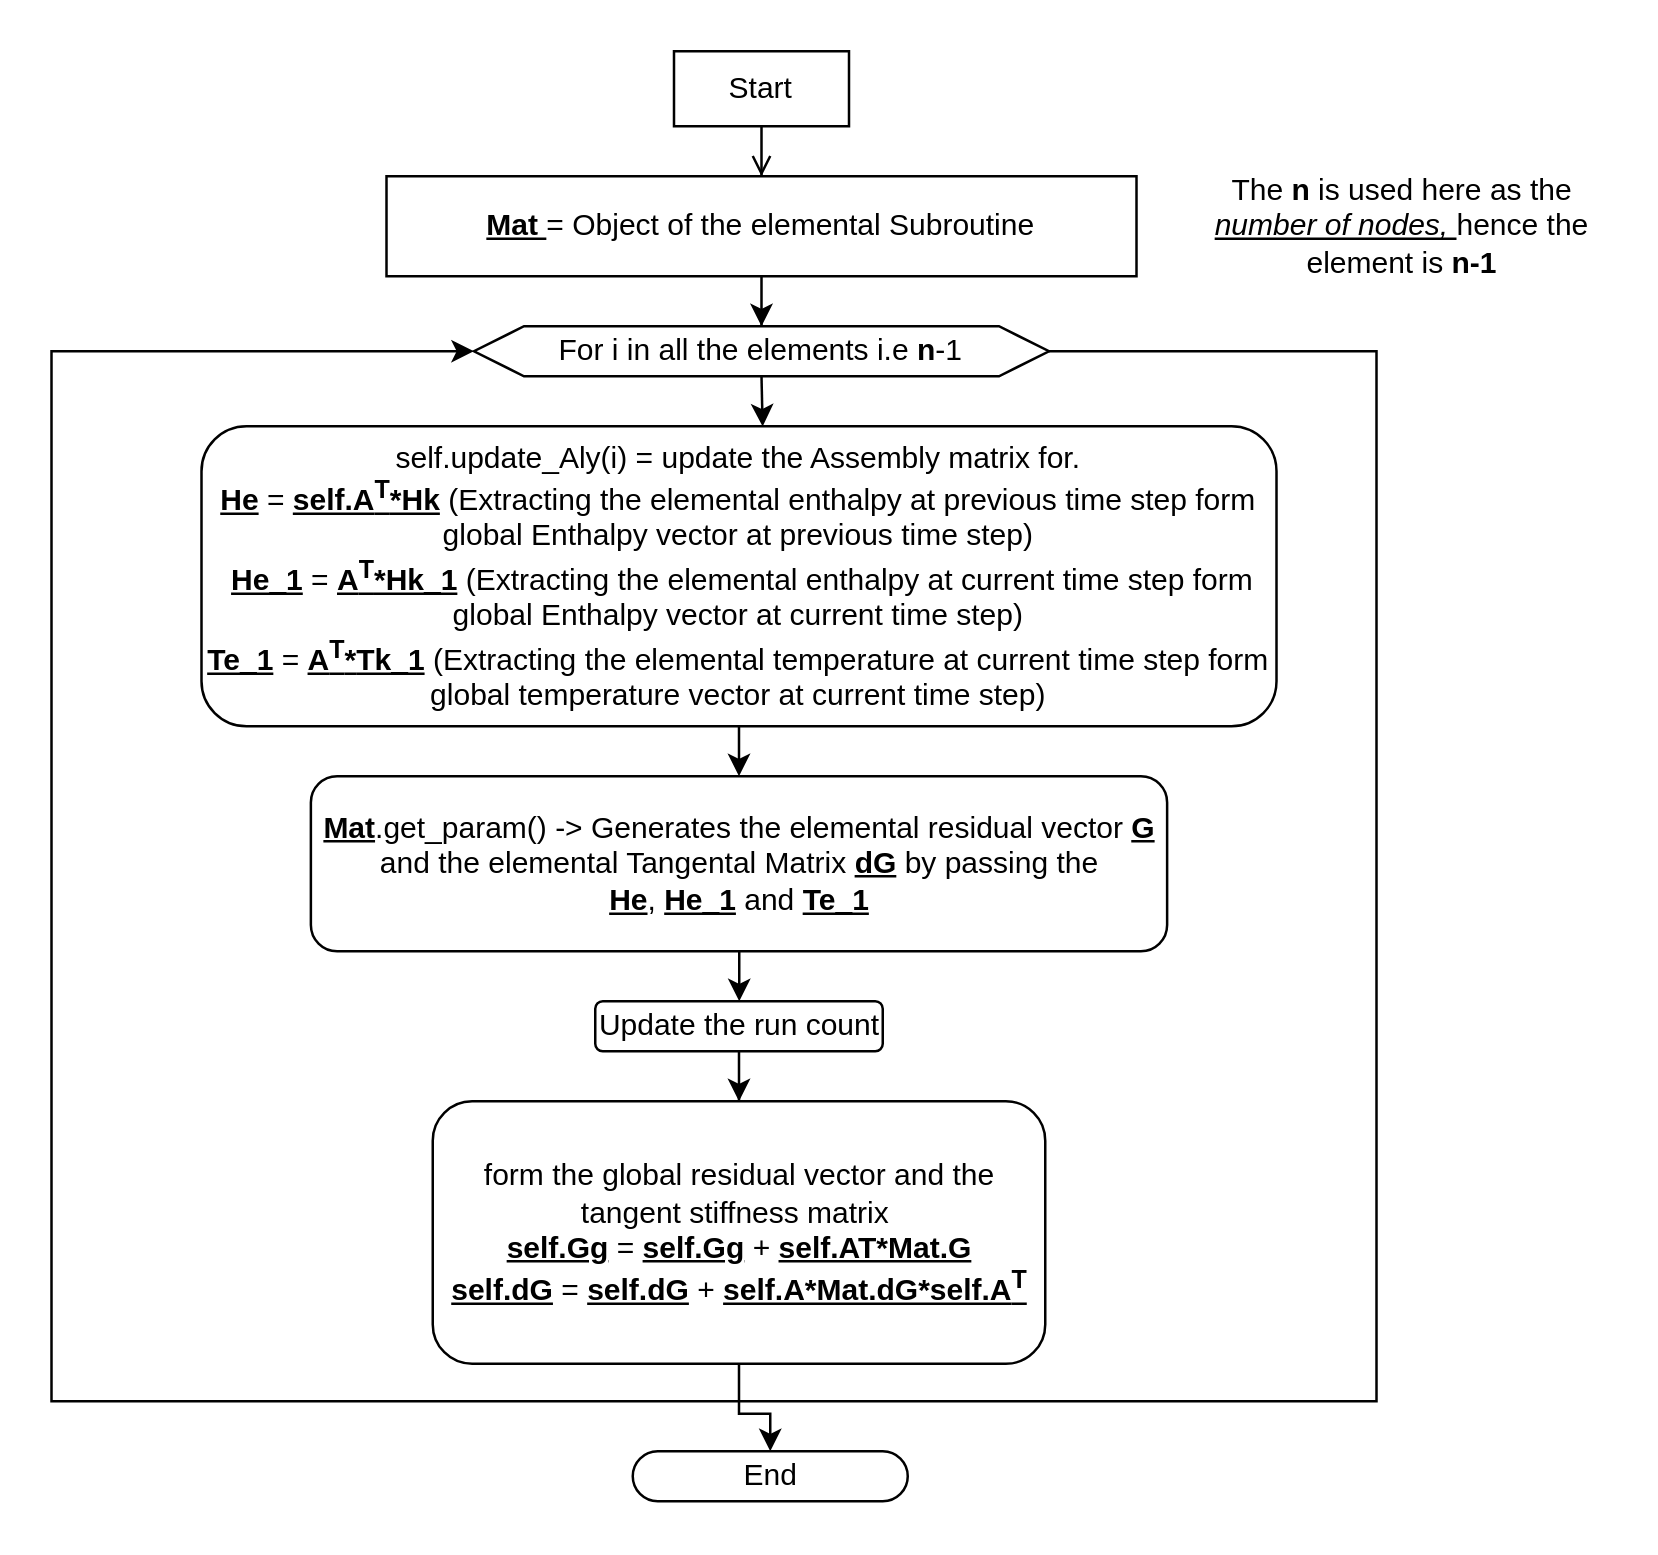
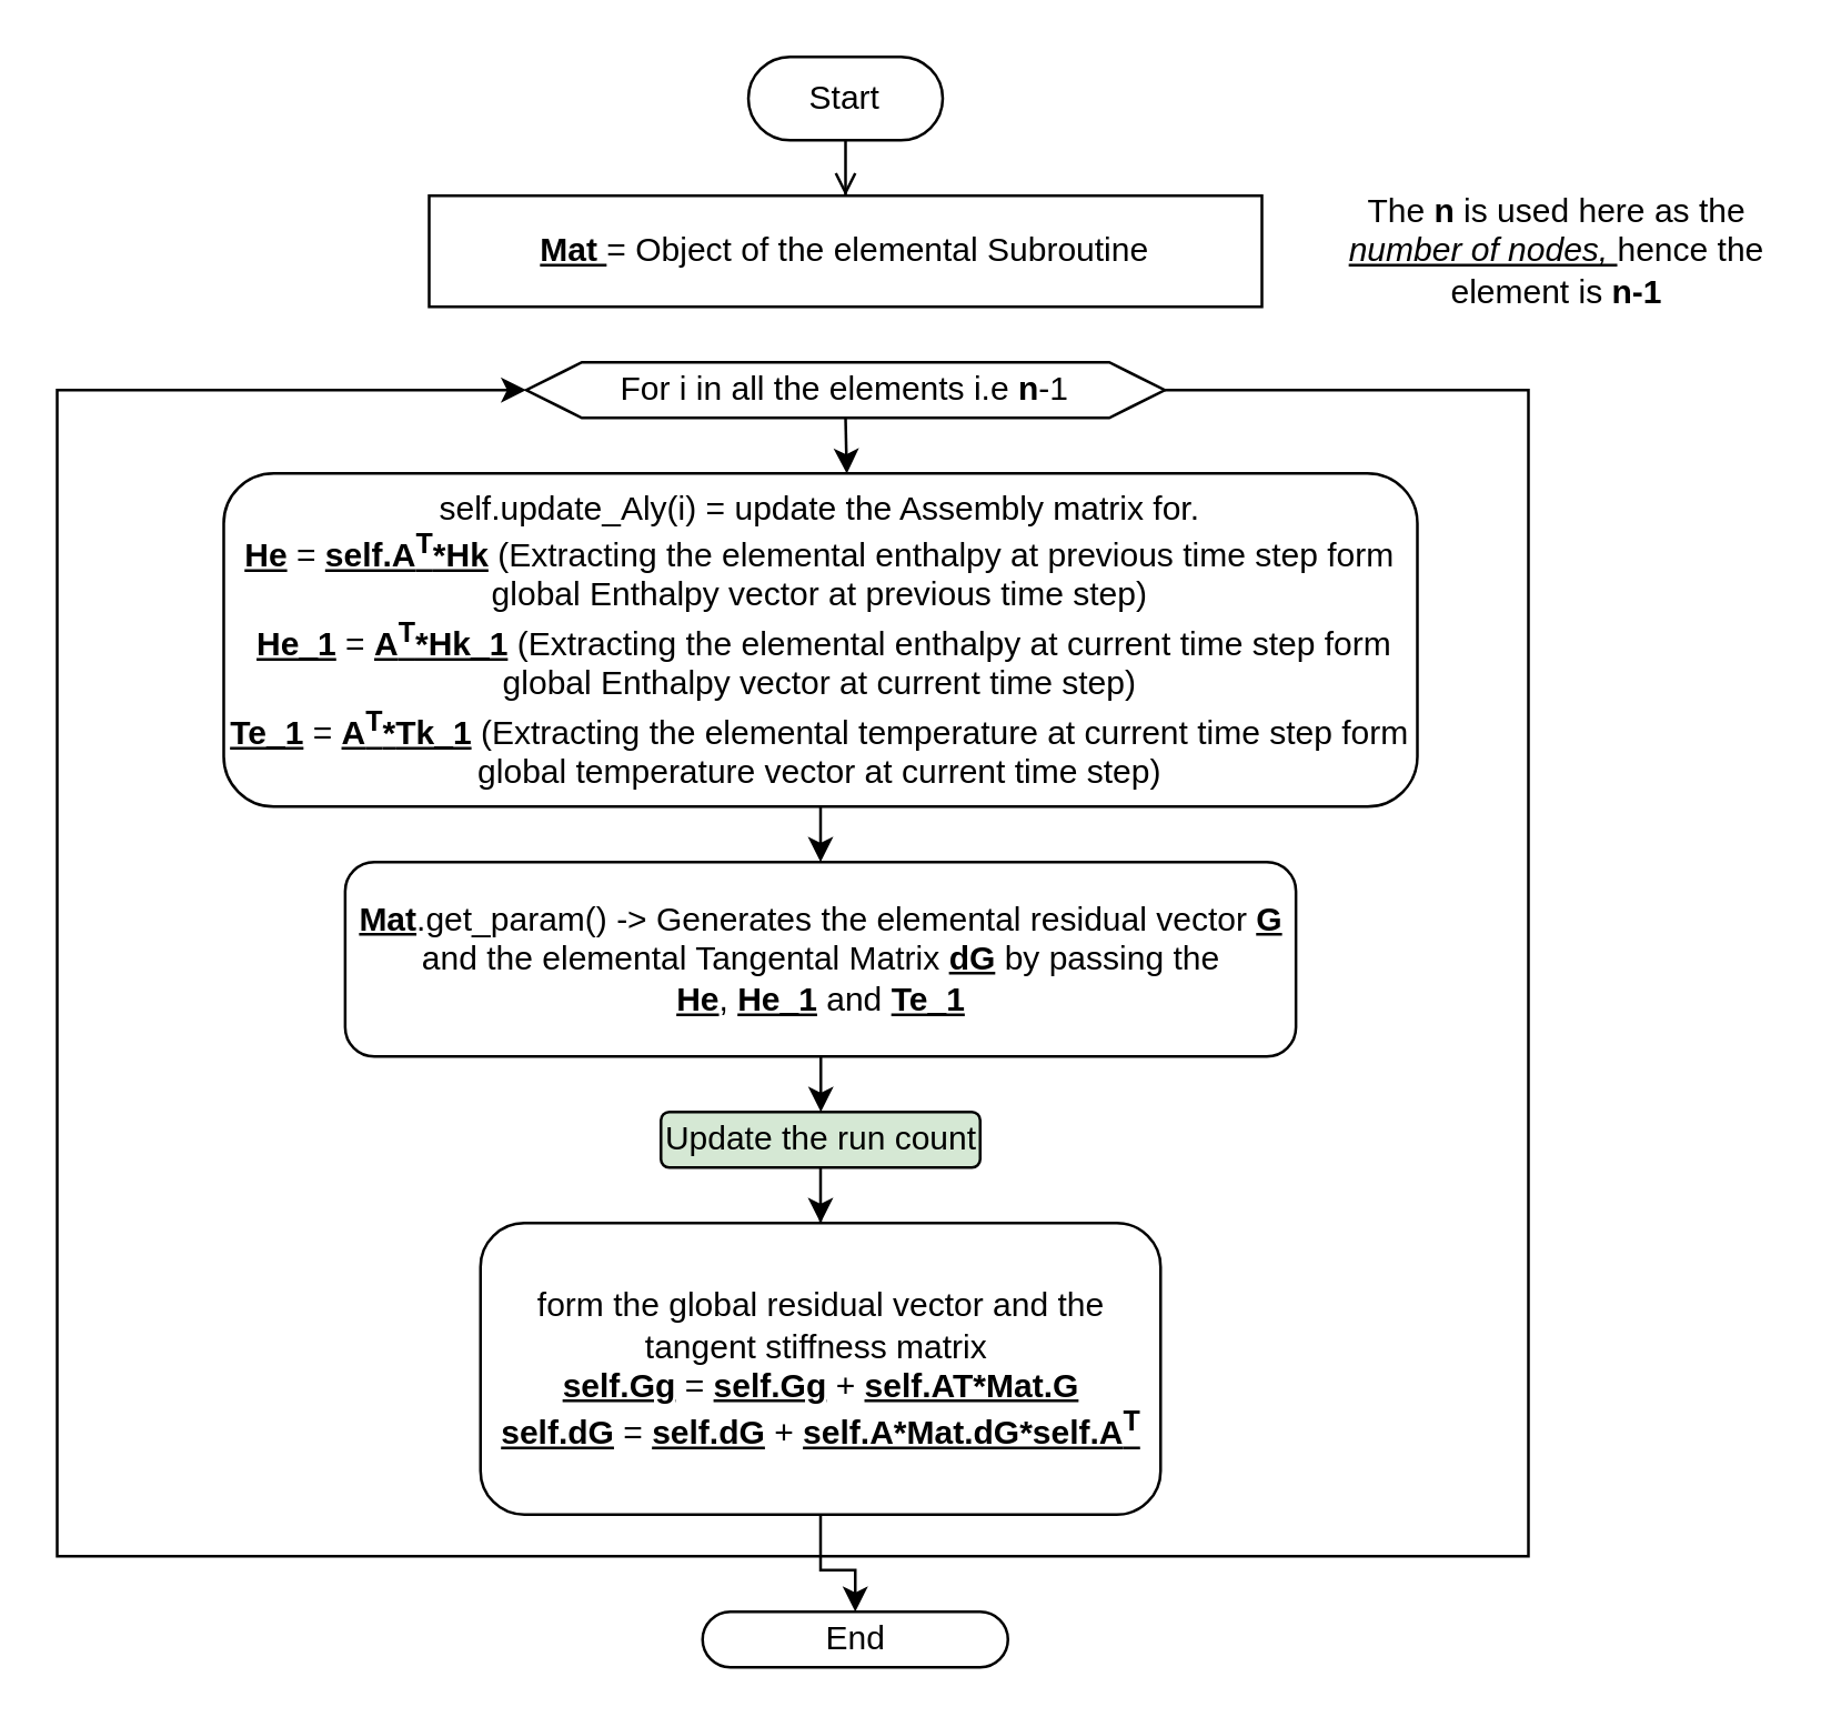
- <mxCell id="3" value="Start" style="whiteSpace=wrap;html=1;arcSize=50;rounded=0;" vertex="1" parent="1"><mxGeometry x="269" y="20" width="70" height="30" as="geometry" /></mxCell>
+ <mxCell id="3" value="Start" style="rounded=1;whiteSpace=wrap;html=1;arcSize=50;" vertex="1" parent="1"><mxGeometry x="269" y="20" width="70" height="30" as="geometry" /></mxCell>
- <mxCell id="4" style="edgeStyle=orthogonalEdgeStyle;rounded=0;orthogonalLoop=1;jettySize=auto;html=1;exitX=0.5;exitY=1;exitDx=0;exitDy=0;" edge="1" parent="1" source="5" target="7"><mxGeometry relative="1" as="geometry" /></mxCell>
- <mxCell id="14" value="Update the run count" style="whiteSpace=wrap;html=1;rounded=1;" vertex="1" parent="1"><mxGeometry x="237.5" y="400" width="115" height="20" as="geometry" /></mxCell>
+ <mxCell id="14" value="Update the run count" style="whiteSpace=wrap;html=1;rounded=1;fillColor=#d5e8d4;" vertex="1" parent="1"><mxGeometry x="237.5" y="400" width="115" height="20" as="geometry" /></mxCell>
